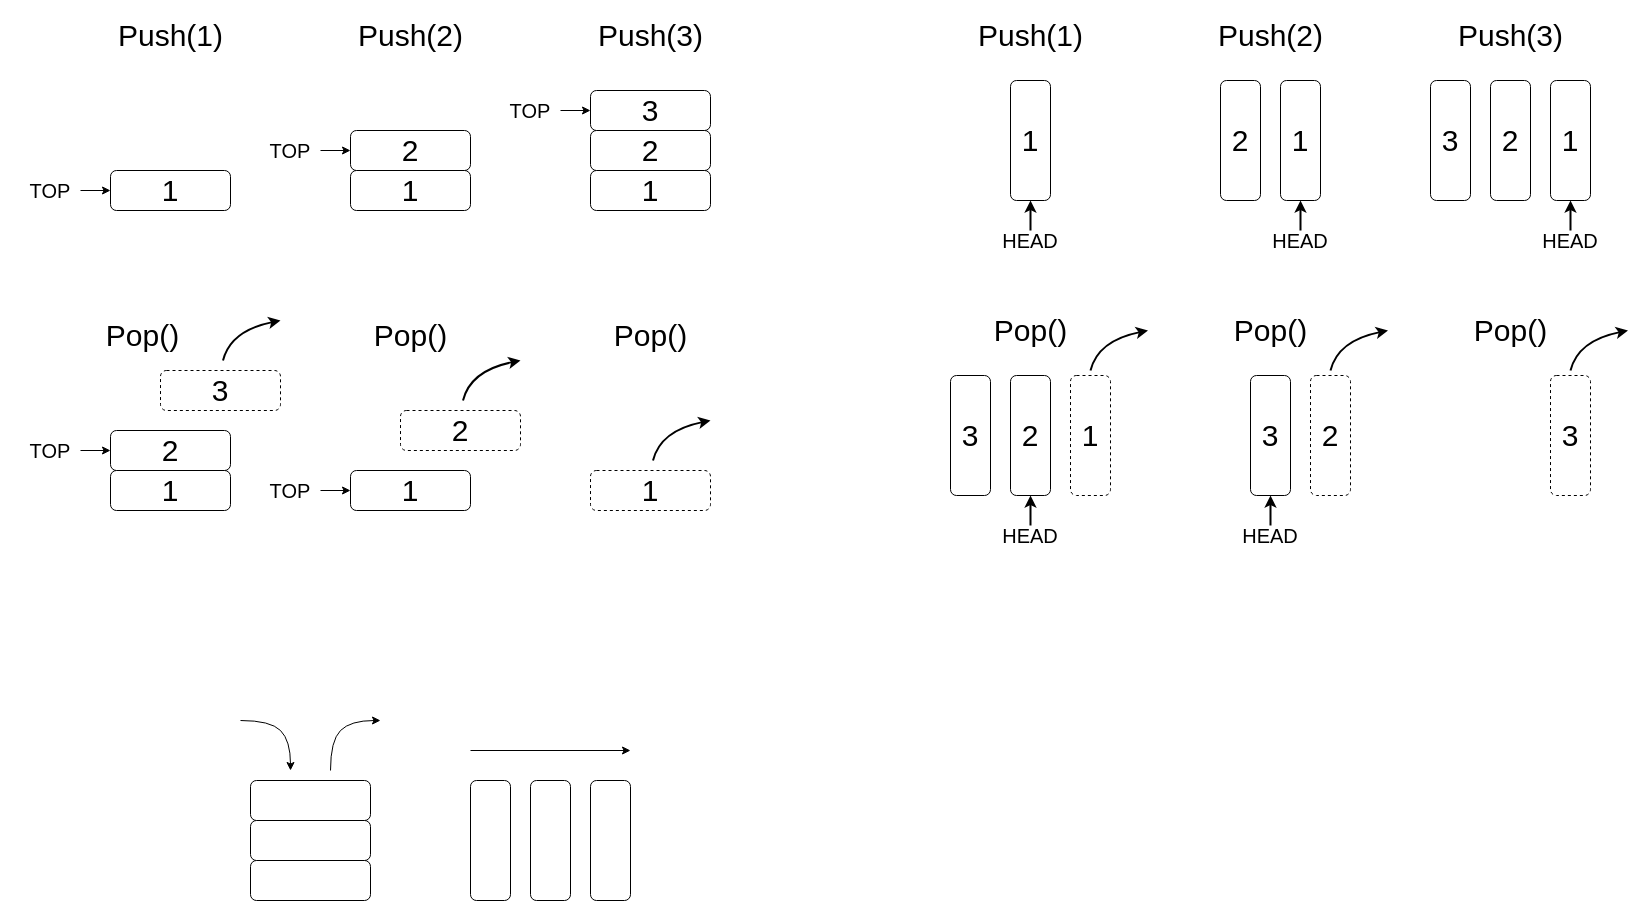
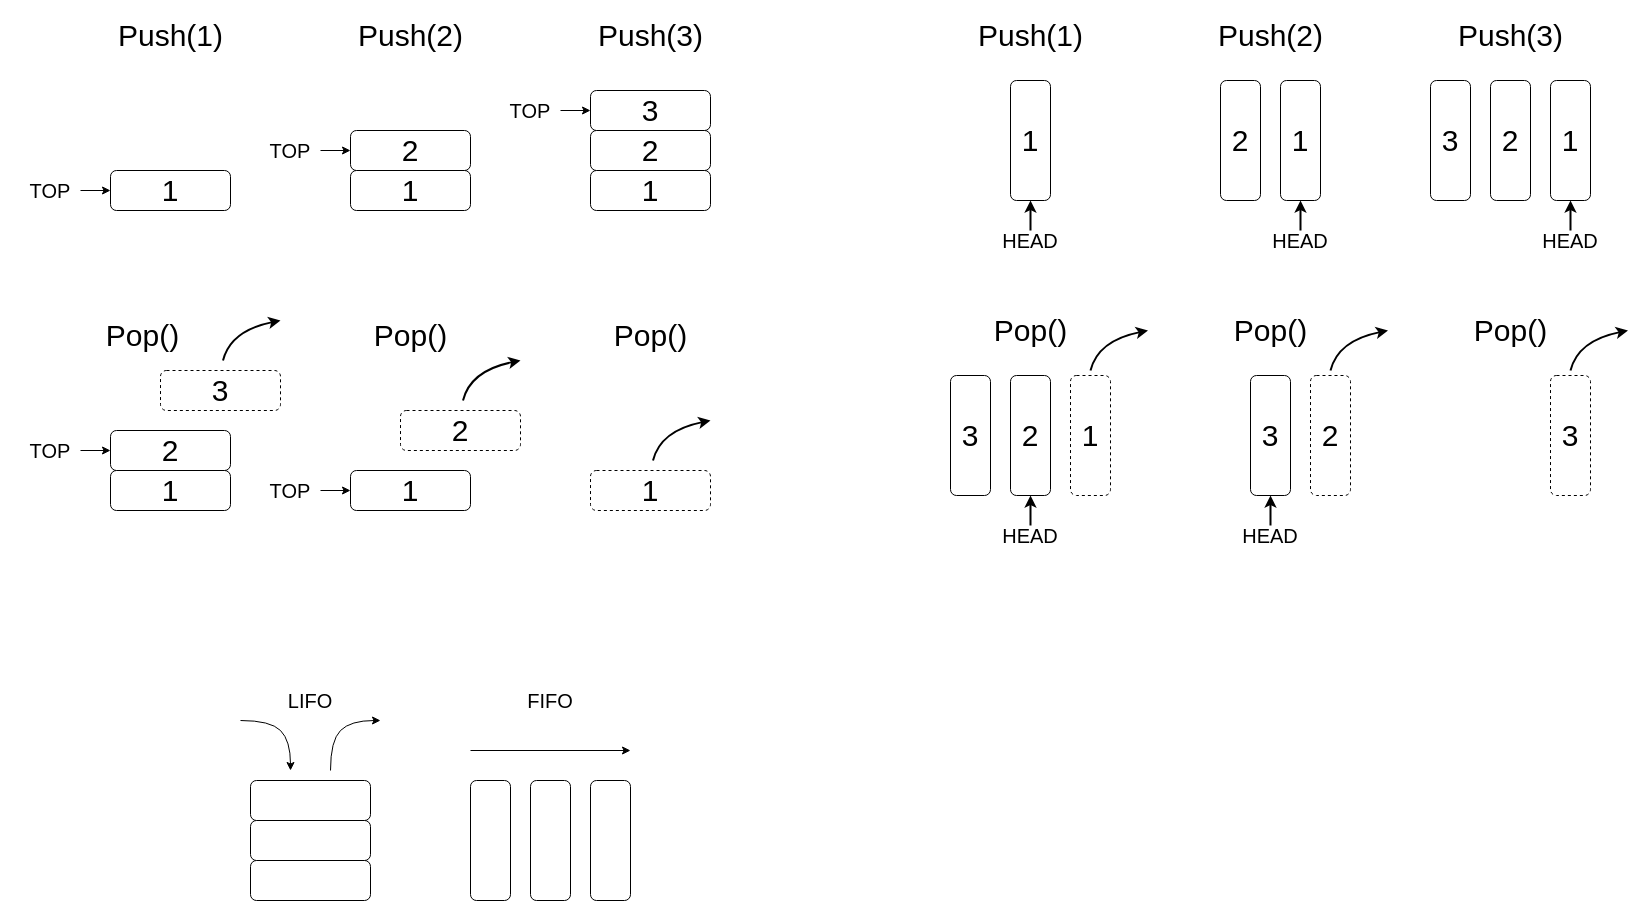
+ <mxCell id="7" value="&lt;font style=&quot;font-size: 20px&quot;&gt;LIFO&lt;/font&gt;" style="text;html=1;strokeColor=none;fillColor=none;align=center;verticalAlign=middle;whiteSpace=wrap;rounded=0;" parent="1" vertex="1"><mxGeometry x="280" y="690" width="60" height="20" as="geometry" /></mxCell>
+ <mxCell id="12" value="&lt;font style=&quot;font-size: 20px&quot;&gt;FIFO&lt;/font&gt;" style="text;html=1;strokeColor=none;fillColor=none;align=center;verticalAlign=middle;whiteSpace=wrap;rounded=0;" parent="1" vertex="1"><mxGeometry x="520" y="690" width="60" height="20" as="geometry" /></mxCell>
